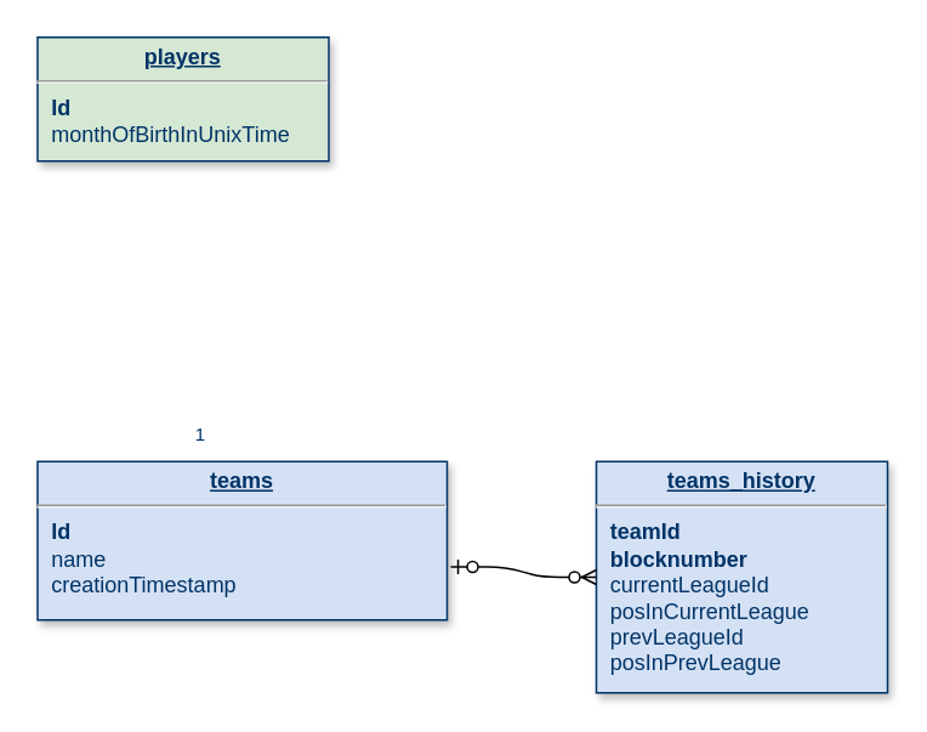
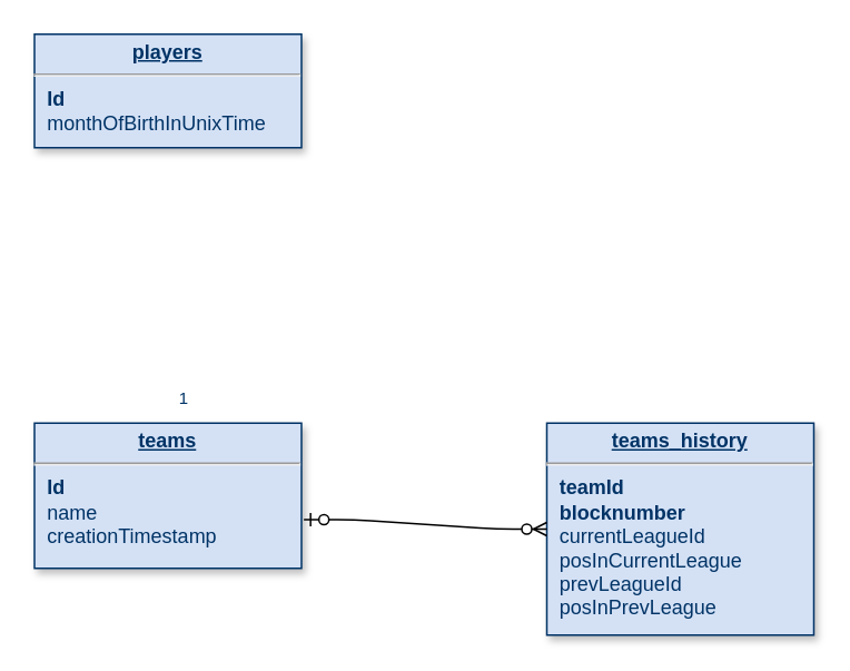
- <mxCell id="2" value="&lt;p style=&quot;margin: 0px ; margin-top: 4px ; text-align: center ; text-decoration: underline&quot;&gt;&lt;b&gt;players&lt;/b&gt;&lt;/p&gt;&lt;hr&gt;&lt;p style=&quot;margin: 0px ; margin-left: 8px&quot;&gt;&lt;b&gt;Id&lt;/b&gt;&lt;/p&gt;&lt;p style=&quot;margin: 0px ; margin-left: 8px&quot;&gt;monthOfBirthInUnixTime&lt;/p&gt;&lt;p style=&quot;margin: 0px ; margin-left: 8px&quot;&gt;&lt;br&gt;&lt;/p&gt;" style="verticalAlign=top;align=left;overflow=fill;fontSize=12;fontFamily=Helvetica;html=1;strokeColor=#003366;shadow=1;fillColor=#d5e8d4;fontColor=#003366;" parent="1" vertex="1"><mxGeometry x="20" y="20" width="160" height="68" as="geometry" /></mxCell>
+ <mxCell id="2" value="&lt;p style=&quot;margin: 0px ; margin-top: 4px ; text-align: center ; text-decoration: underline&quot;&gt;&lt;b&gt;players&lt;/b&gt;&lt;/p&gt;&lt;hr&gt;&lt;p style=&quot;margin: 0px ; margin-left: 8px&quot;&gt;&lt;b&gt;Id&lt;/b&gt;&lt;/p&gt;&lt;p style=&quot;margin: 0px ; margin-left: 8px&quot;&gt;monthOfBirthInUnixTime&lt;/p&gt;&lt;p style=&quot;margin: 0px ; margin-left: 8px&quot;&gt;&lt;br&gt;&lt;/p&gt;" style="verticalAlign=top;align=left;overflow=fill;fontSize=12;fontFamily=Helvetica;html=1;strokeColor=#003366;shadow=1;fillColor=#D4E1F5;fontColor=#003366" parent="1" vertex="1"><mxGeometry x="20" y="20" width="160" height="68" as="geometry" /></mxCell>
- <mxCell id="3" value="&lt;p style=&quot;margin: 0px ; margin-top: 4px ; text-align: center ; text-decoration: underline&quot;&gt;&lt;b&gt;teams&lt;/b&gt;&lt;/p&gt;&lt;hr&gt;&lt;p style=&quot;margin: 0px ; margin-left: 8px&quot;&gt;&lt;b&gt;Id&lt;/b&gt;&lt;/p&gt;&lt;p style=&quot;margin: 0px ; margin-left: 8px&quot;&gt;name&lt;/p&gt;&lt;p style=&quot;margin: 0px ; margin-left: 8px&quot;&gt;creationTimestamp&lt;/p&gt;" style="verticalAlign=top;align=left;overflow=fill;fontSize=12;fontFamily=Helvetica;html=1;strokeColor=#003366;shadow=1;fillColor=#D4E1F5;fontColor=#003366" parent="1" vertex="1"><mxGeometry x="20" y="253" width="225" height="87" as="geometry" /></mxCell>
+ <mxCell id="3" value="&lt;p style=&quot;margin: 0px ; margin-top: 4px ; text-align: center ; text-decoration: underline&quot;&gt;&lt;b&gt;teams&lt;/b&gt;&lt;/p&gt;&lt;hr&gt;&lt;p style=&quot;margin: 0px ; margin-left: 8px&quot;&gt;&lt;b&gt;Id&lt;/b&gt;&lt;/p&gt;&lt;p style=&quot;margin: 0px ; margin-left: 8px&quot;&gt;name&lt;/p&gt;&lt;p style=&quot;margin: 0px ; margin-left: 8px&quot;&gt;creationTimestamp&lt;/p&gt;" style="verticalAlign=top;align=left;overflow=fill;fontSize=12;fontFamily=Helvetica;html=1;strokeColor=#003366;shadow=1;fillColor=#D4E1F5;fontColor=#003366" parent="1" vertex="1"><mxGeometry x="20" y="253" width="160" height="87" as="geometry" /></mxCell>
